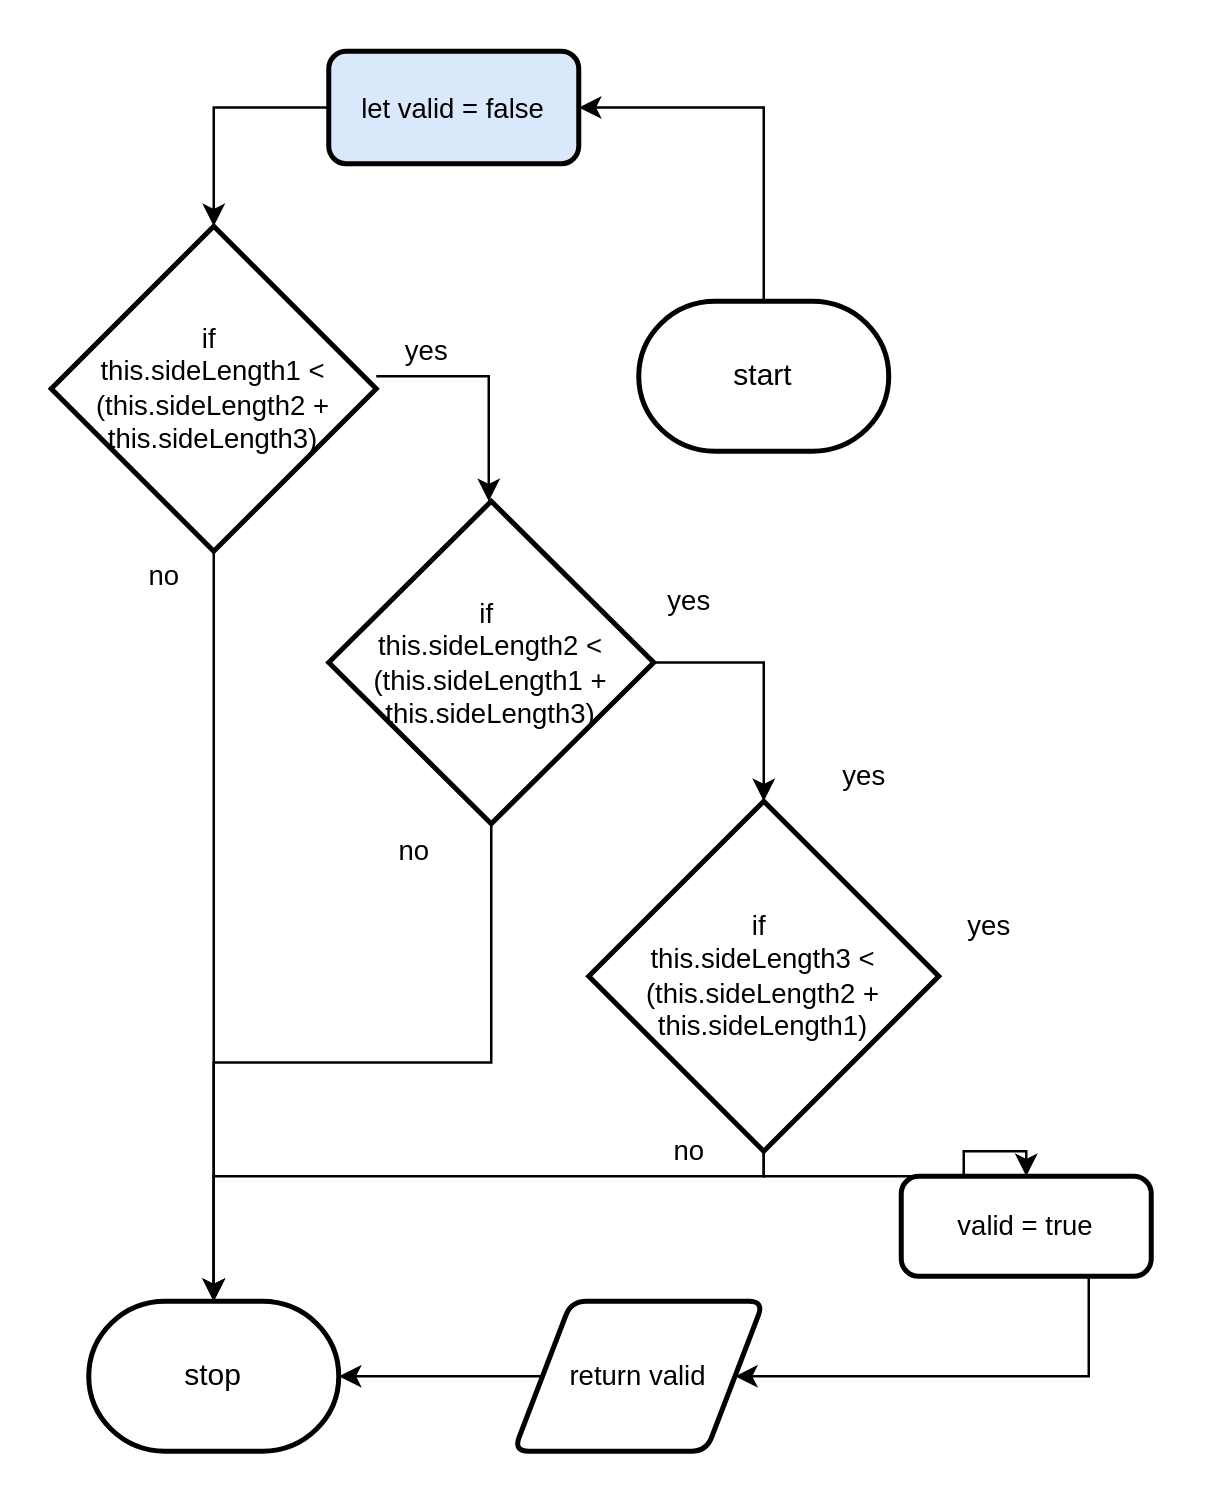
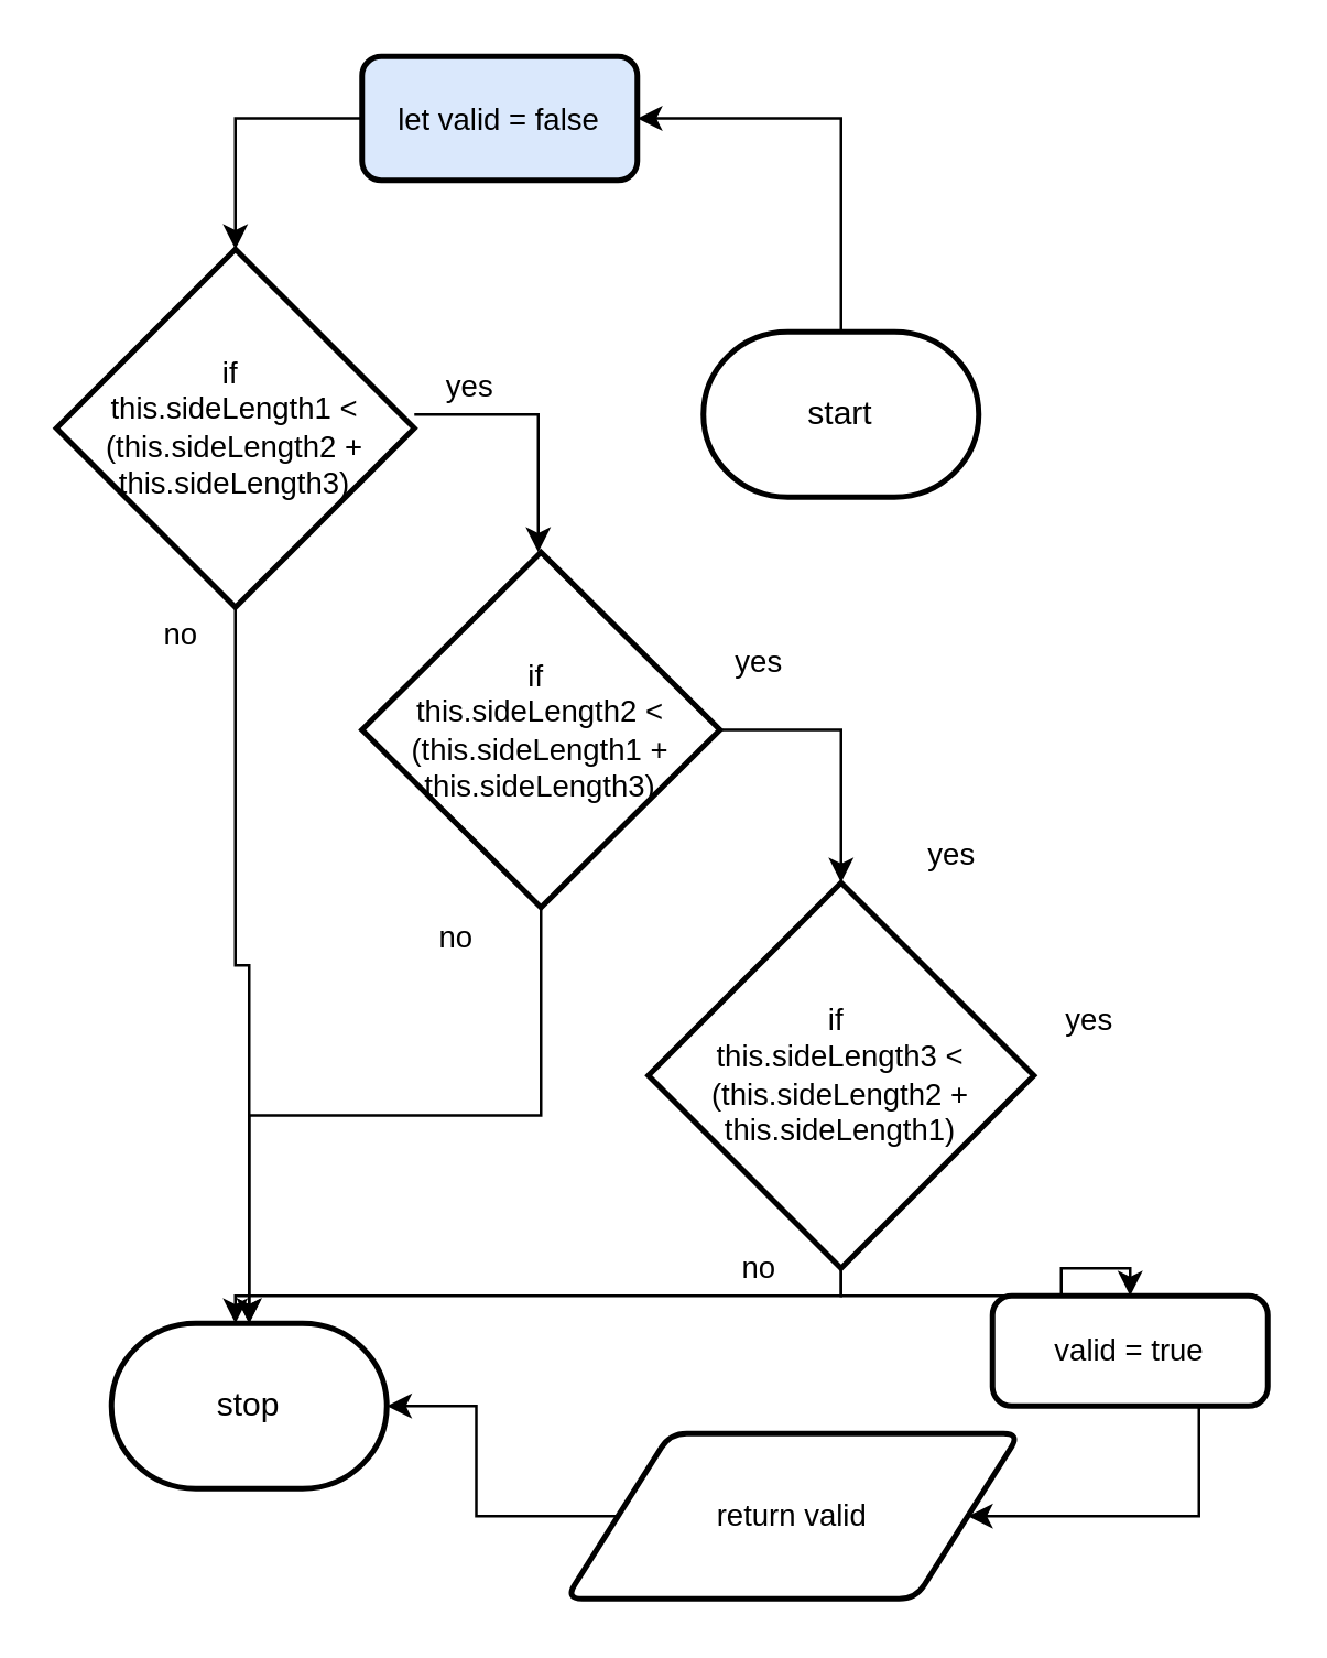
- <mxCell id="4" value="stop" style="strokeWidth=2;html=1;shape=mxgraph.flowchart.terminator;whiteSpace=wrap;" vertex="1" parent="1"><mxGeometry x="35" y="520" width="100" height="60" as="geometry" /></mxCell>
+ <mxCell id="4" value="stop" style="strokeWidth=2;html=1;shape=mxgraph.flowchart.terminator;whiteSpace=wrap;" vertex="1" parent="1"><mxGeometry x="40" y="480" width="100" height="60" as="geometry" /></mxCell>
- <mxCell id="24" value="return valid" style="shape=parallelogram;html=1;strokeWidth=2;perimeter=parallelogramPerimeter;whiteSpace=wrap;rounded=1;arcSize=12;size=0.23;fontFamily=Helvetica;fontSize=11;fontColor=default;" vertex="1" parent="1"><mxGeometry x="205" y="520" width="100" height="60" as="geometry" /></mxCell>
+ <mxCell id="24" value="return valid" style="shape=parallelogram;html=1;strokeWidth=2;perimeter=parallelogramPerimeter;whiteSpace=wrap;rounded=1;arcSize=12;size=0.23;fontFamily=Helvetica;fontSize=11;fontColor=default;" vertex="1" parent="1"><mxGeometry x="205" y="520" width="165" height="60" as="geometry" /></mxCell>
